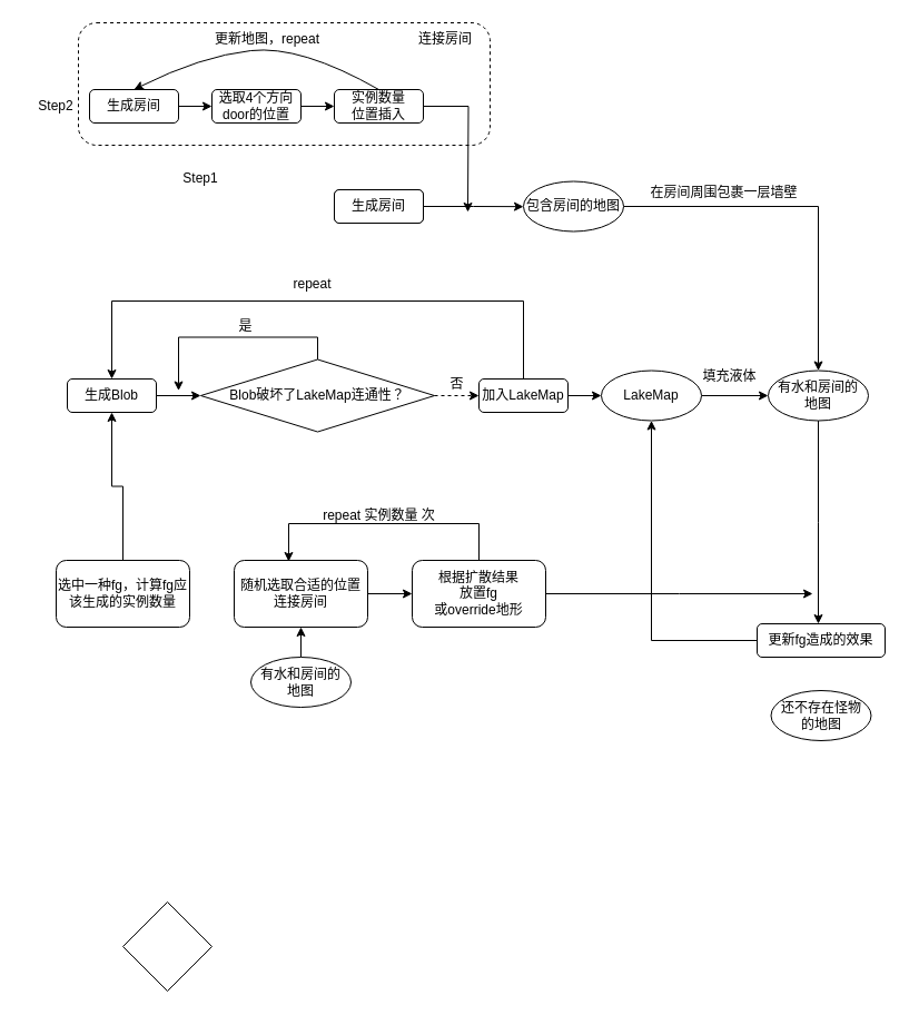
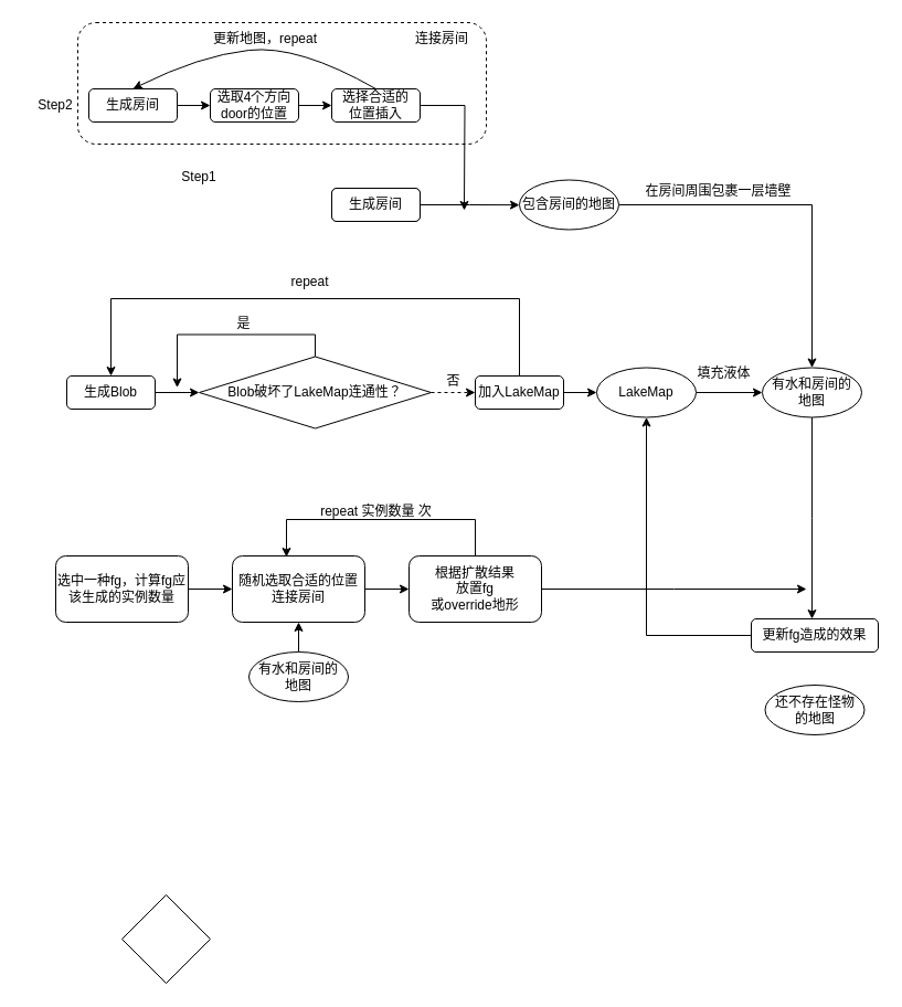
- <mxCell id="9" value="实例数量&lt;div&gt;位置插入&lt;/div&gt;" style="rounded=1;whiteSpace=wrap;html=1;" parent="1" vertex="1"><mxGeometry x="300" y="80" width="80" height="30" as="geometry" /></mxCell>
+ <mxCell id="9" value="选择合适的&lt;div&gt;位置插入&lt;/div&gt;" style="rounded=1;whiteSpace=wrap;html=1;" parent="1" vertex="1"><mxGeometry x="300" y="80" width="80" height="30" as="geometry" /></mxCell>
- <mxCell id="38" value="" style="edgeStyle=orthogonalEdgeStyle;rounded=0;orthogonalLoop=1;jettySize=auto;html=1;" parent="1" source="39" target="19" edge="1"><mxGeometry relative="1" as="geometry" /></mxCell>
+ <mxCell id="38" value="" style="edgeStyle=orthogonalEdgeStyle;rounded=0;orthogonalLoop=1;jettySize=auto;html=1;" parent="1" source="39" target="41" edge="1"><mxGeometry relative="1" as="geometry" /></mxCell>
